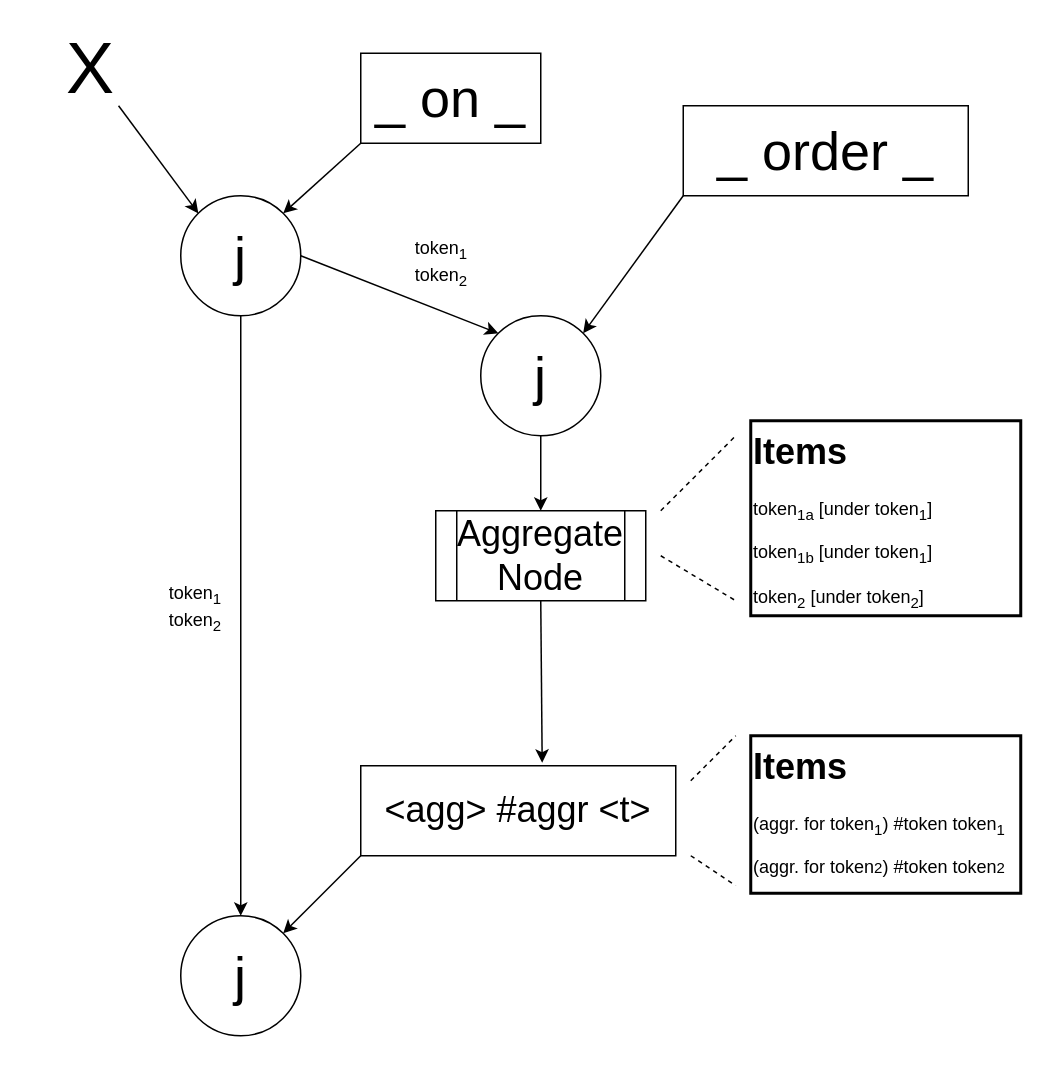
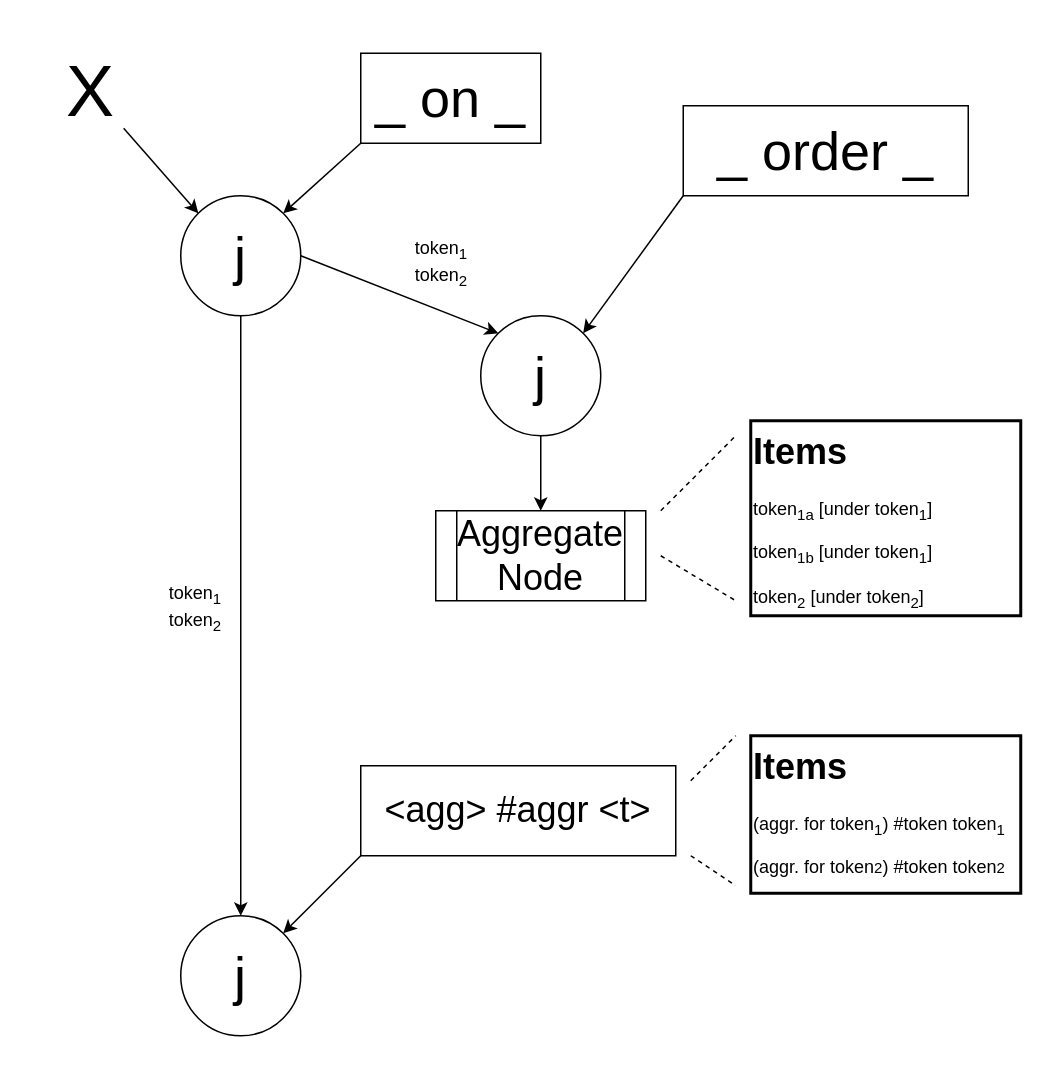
- <mxCell id="4" value="&lt;font style=&quot;font-size: 48px;&quot;&gt;X&lt;/font&gt;" style="text;html=1;align=center;verticalAlign=middle;whiteSpace=wrap;rounded=0;" vertex="1" parent="1"><mxGeometry x="20" y="20" width="80" height="50" as="geometry" /></mxCell>
+ <mxCell id="4" value="&lt;font style=&quot;font-size: 48px;&quot;&gt;X&lt;/font&gt;" style="text;html=1;align=center;verticalAlign=middle;whiteSpace=wrap;rounded=0;" vertex="1" parent="1"><mxGeometry x="20" y="35" width="80" height="50" as="geometry" /></mxCell>
- <mxCell id="17" value="" style="endArrow=classic;html=1;rounded=0;exitX=0.5;exitY=1;exitDx=0;exitDy=0;entryX=0.576;entryY=-0.033;entryDx=0;entryDy=0;entryPerimeter=0;" edge="1" parent="1" source="13" target="15"><mxGeometry width="50" height="50" relative="1" as="geometry"><mxPoint x="430" y="450" as="sourcePoint" /><mxPoint x="480" y="400" as="targetPoint" /></mxGeometry></mxCell>
